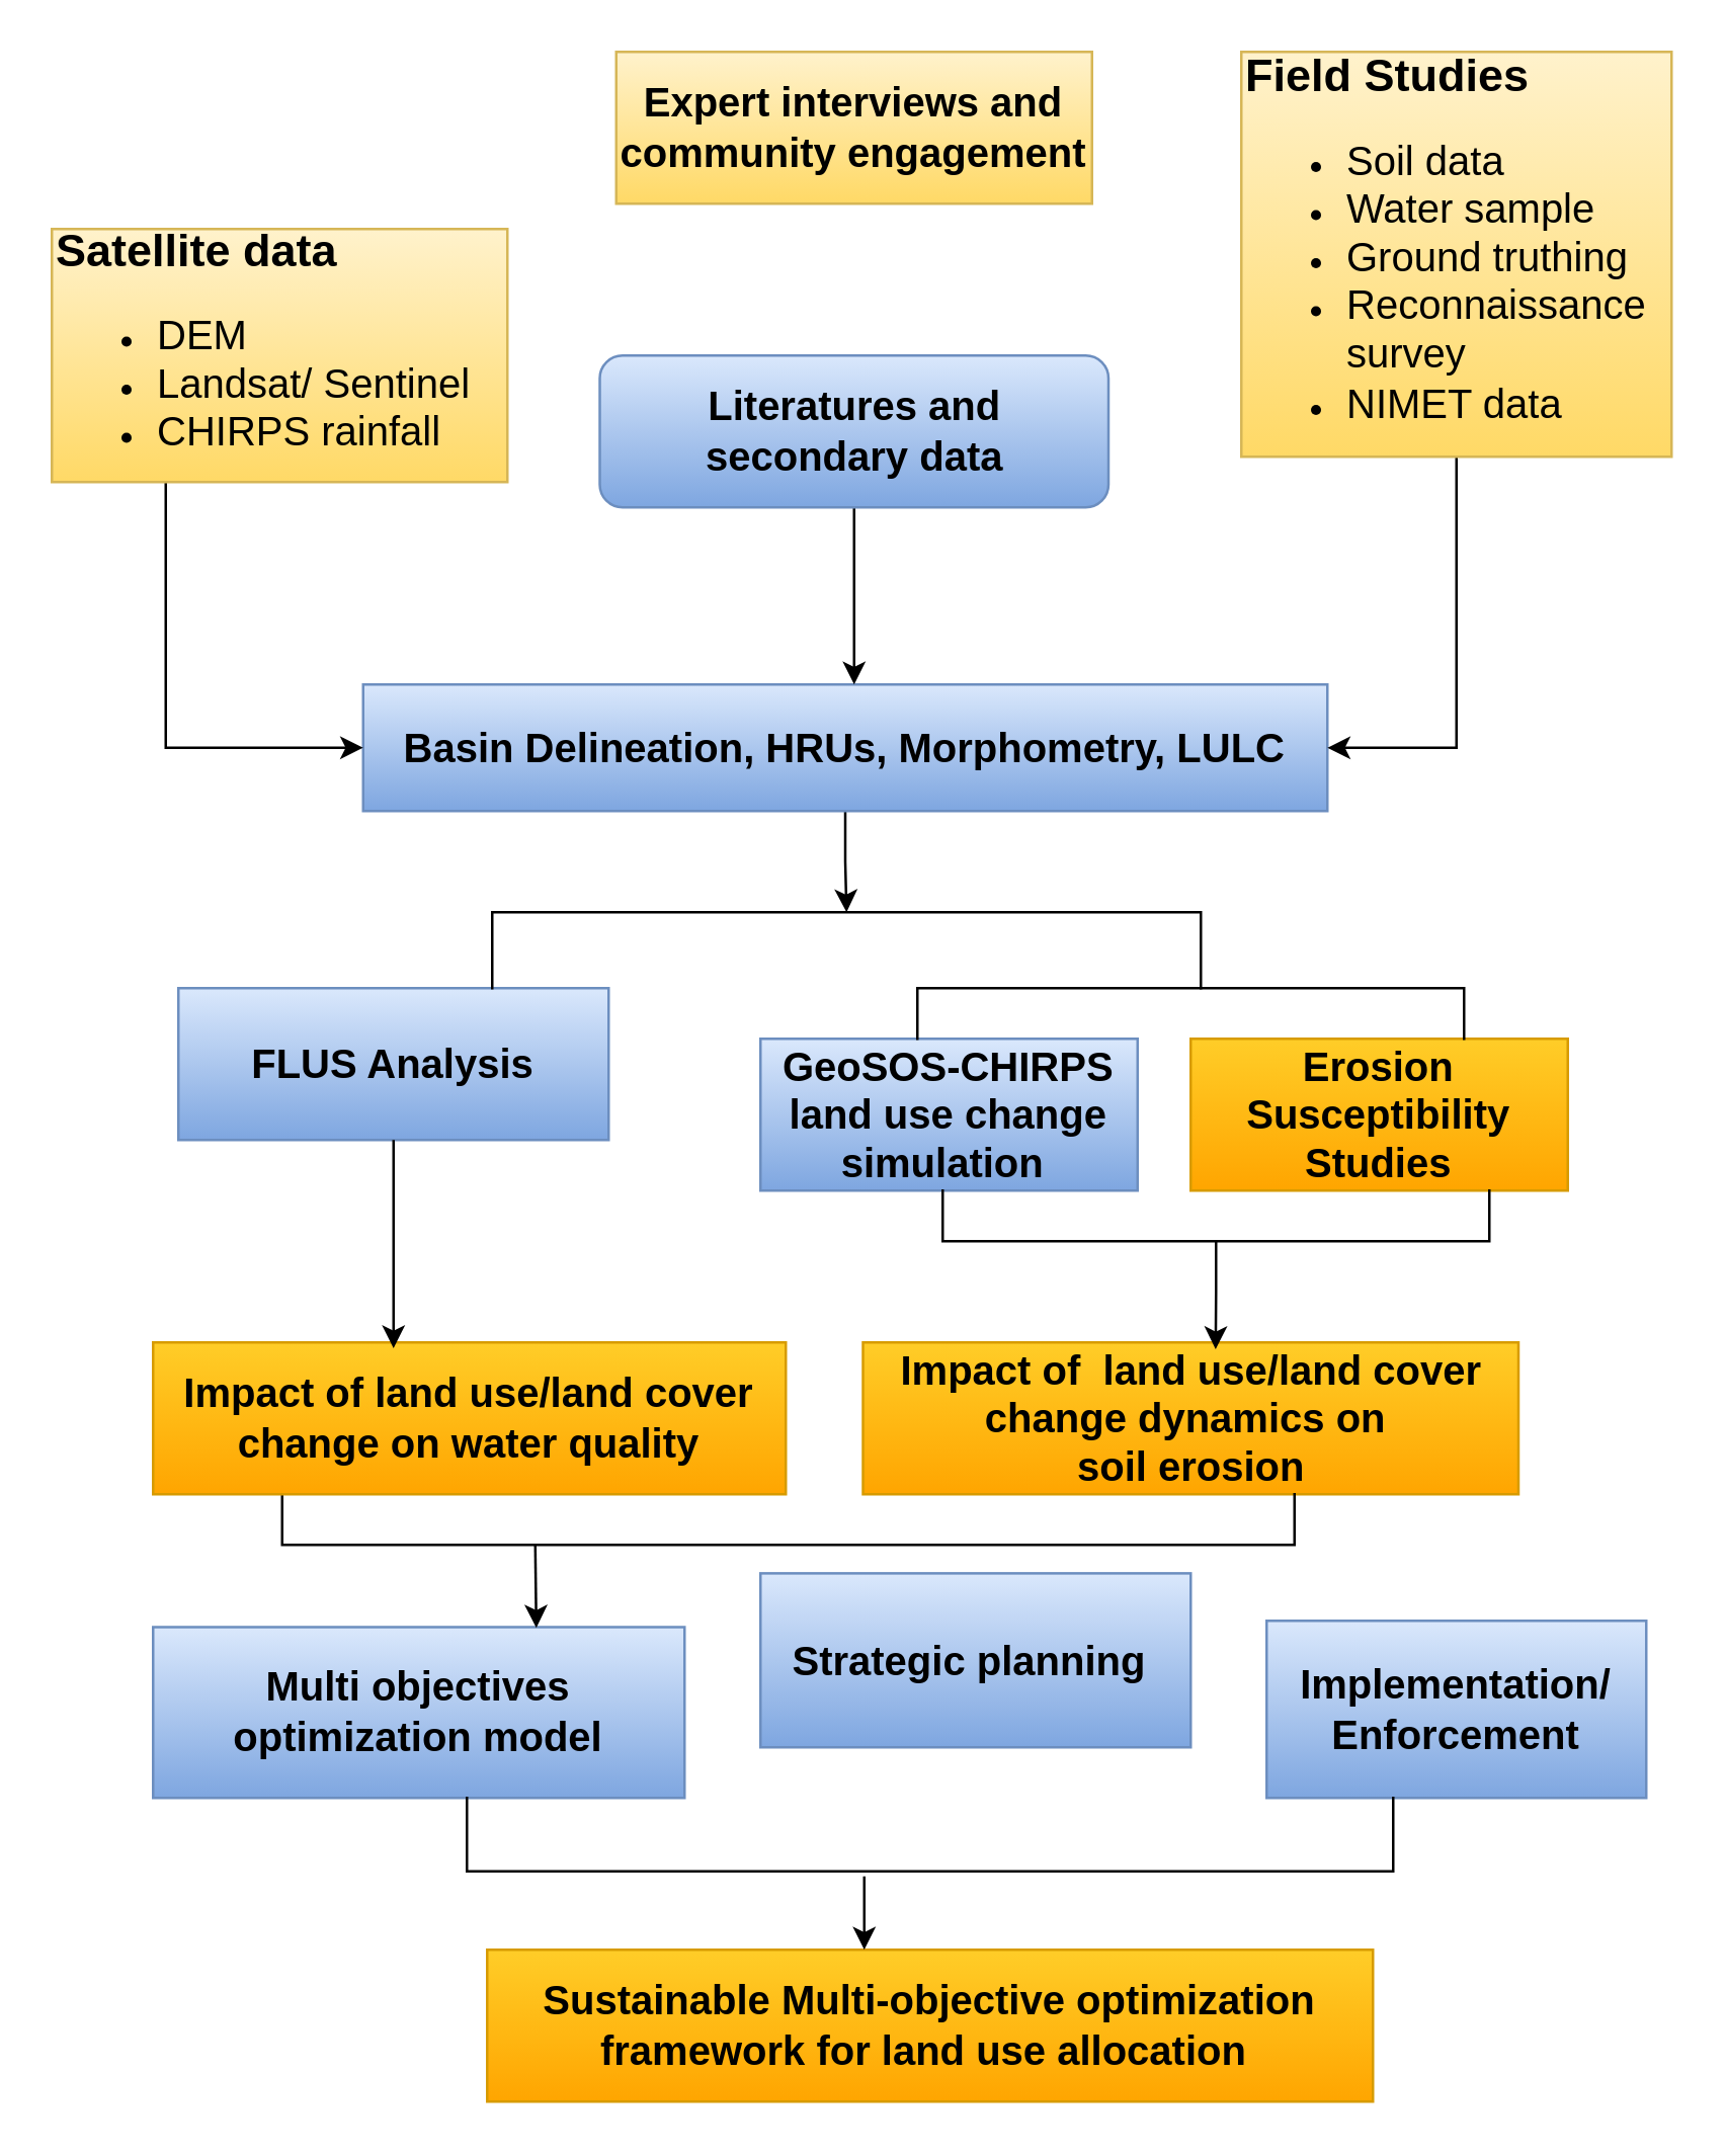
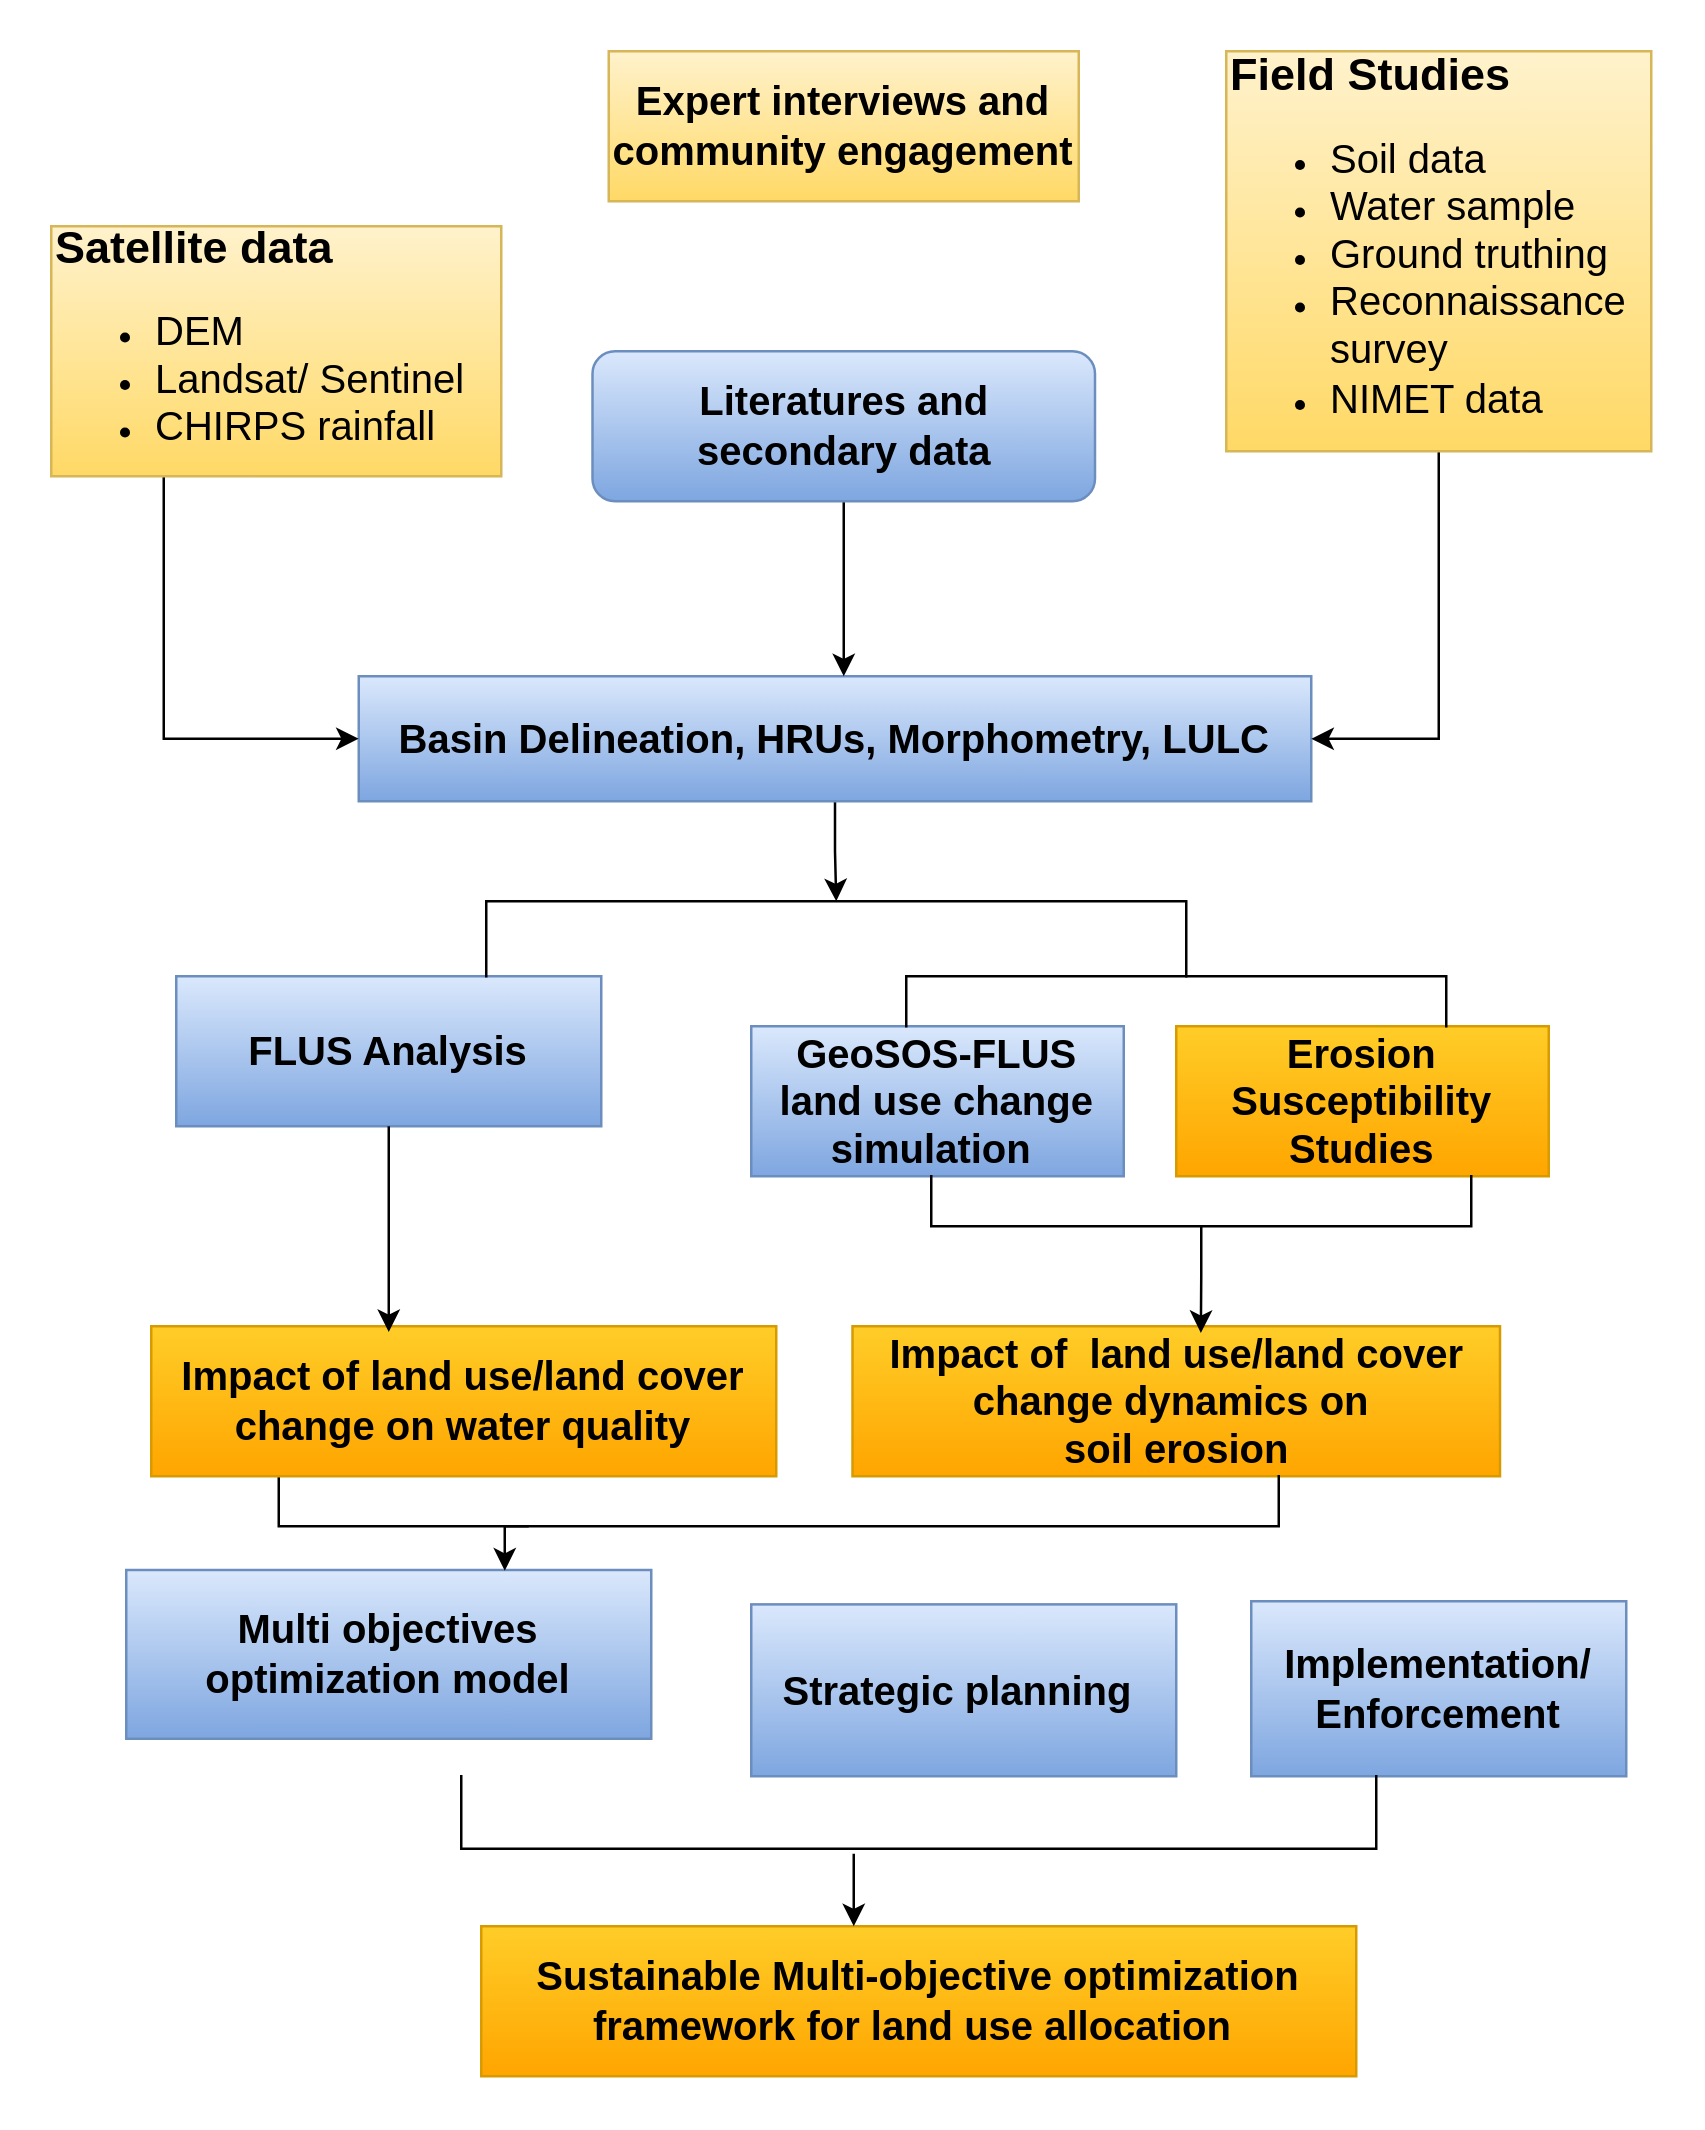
- <mxCell id="25" value="&lt;span style=&quot;font-size: 16px;&quot;&gt;&lt;b&gt;GeoSOS-CHIRPS land use change simulation&amp;nbsp;&lt;/b&gt;&lt;/span&gt;" style="rounded=0;whiteSpace=wrap;html=1;fillColor=#dae8fc;gradientColor=#7ea6e0;strokeColor=#6c8ebf;" vertex="1" parent="1"><mxGeometry x="300" y="410" width="149" height="60" as="geometry" /></mxCell>
+ <mxCell id="25" value="&lt;span style=&quot;font-size: 16px;&quot;&gt;&lt;b&gt;GeoSOS-FLUS land use change simulation&amp;nbsp;&lt;/b&gt;&lt;/span&gt;" style="rounded=0;whiteSpace=wrap;html=1;fillColor=#dae8fc;gradientColor=#7ea6e0;strokeColor=#6c8ebf;" vertex="1" parent="1"><mxGeometry x="300" y="410" width="149" height="60" as="geometry" /></mxCell>
- <mxCell id="4" value="&lt;font style=&quot;font-size: 16px;&quot;&gt;&lt;b&gt;Strategic planning&amp;nbsp;&lt;/b&gt;&lt;/font&gt;" style="rounded=0;whiteSpace=wrap;html=1;fillColor=#dae8fc;gradientColor=#7ea6e0;strokeColor=#6c8ebf;" parent="1" vertex="1"><mxGeometry x="300" y="621.25" width="170" height="68.75" as="geometry" /></mxCell>
+ <mxCell id="4" value="&lt;font style=&quot;font-size: 16px;&quot;&gt;&lt;b&gt;Strategic planning&amp;nbsp;&lt;/b&gt;&lt;/font&gt;" style="rounded=0;whiteSpace=wrap;html=1;fillColor=#dae8fc;gradientColor=#7ea6e0;strokeColor=#6c8ebf;" parent="1" vertex="1"><mxGeometry x="300" y="641.25" width="170" height="68.75" as="geometry" /></mxCell>
- <mxCell id="3" value="&lt;font style=&quot;font-size: 16px;&quot;&gt;&lt;b&gt;Multi objectives optimization model&lt;/b&gt;&lt;/font&gt;" style="rounded=0;whiteSpace=wrap;html=1;fillColor=#dae8fc;gradientColor=#7ea6e0;strokeColor=#6c8ebf;" parent="1" vertex="1"><mxGeometry x="60" y="642.5" width="210" height="67.5" as="geometry" /></mxCell>
+ <mxCell id="3" value="&lt;font style=&quot;font-size: 16px;&quot;&gt;&lt;b&gt;Multi objectives optimization model&lt;/b&gt;&lt;/font&gt;" style="rounded=0;whiteSpace=wrap;html=1;fillColor=#dae8fc;gradientColor=#7ea6e0;strokeColor=#6c8ebf;" parent="1" vertex="1"><mxGeometry x="50" y="627.5" width="210" height="67.5" as="geometry" /></mxCell>
